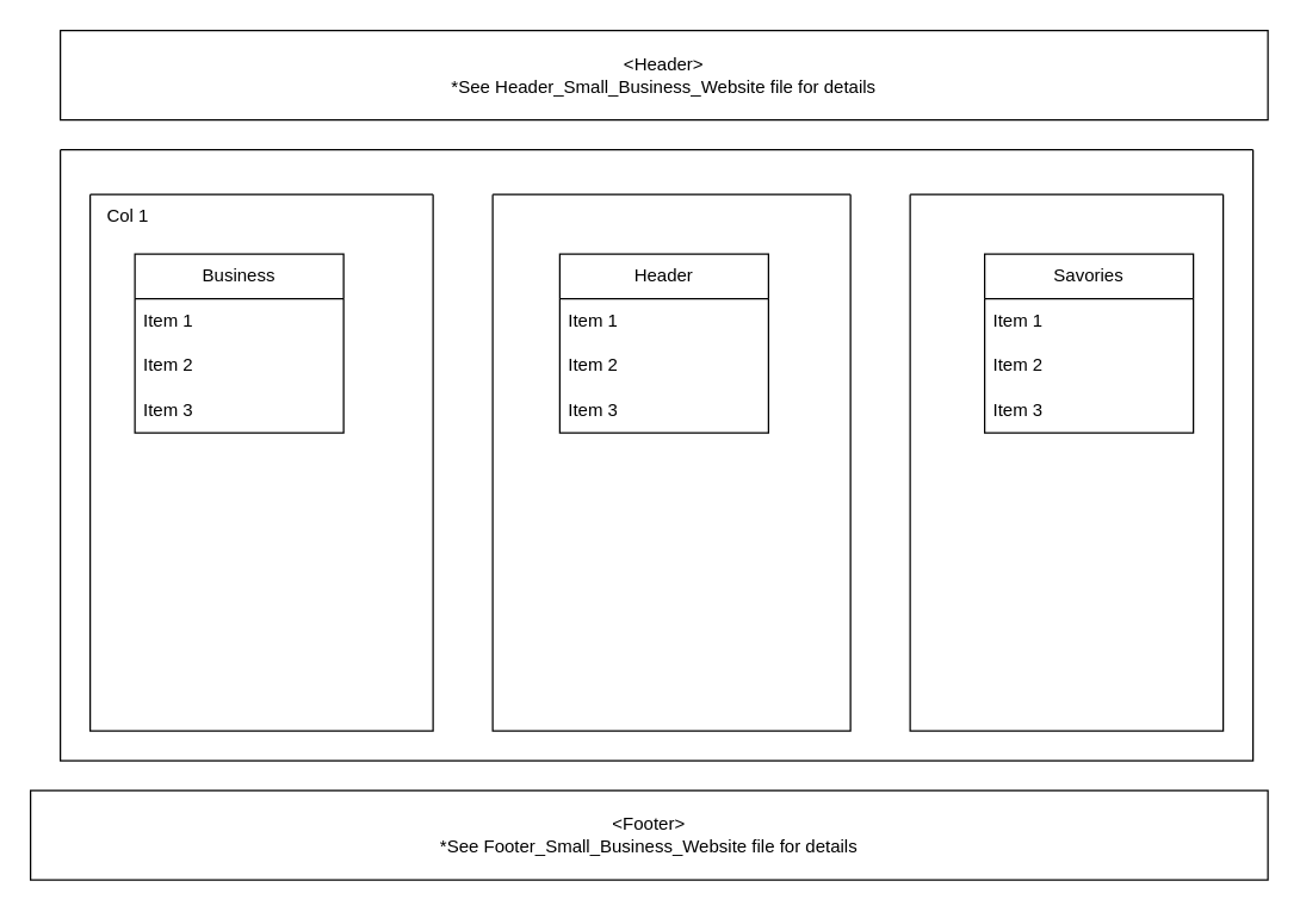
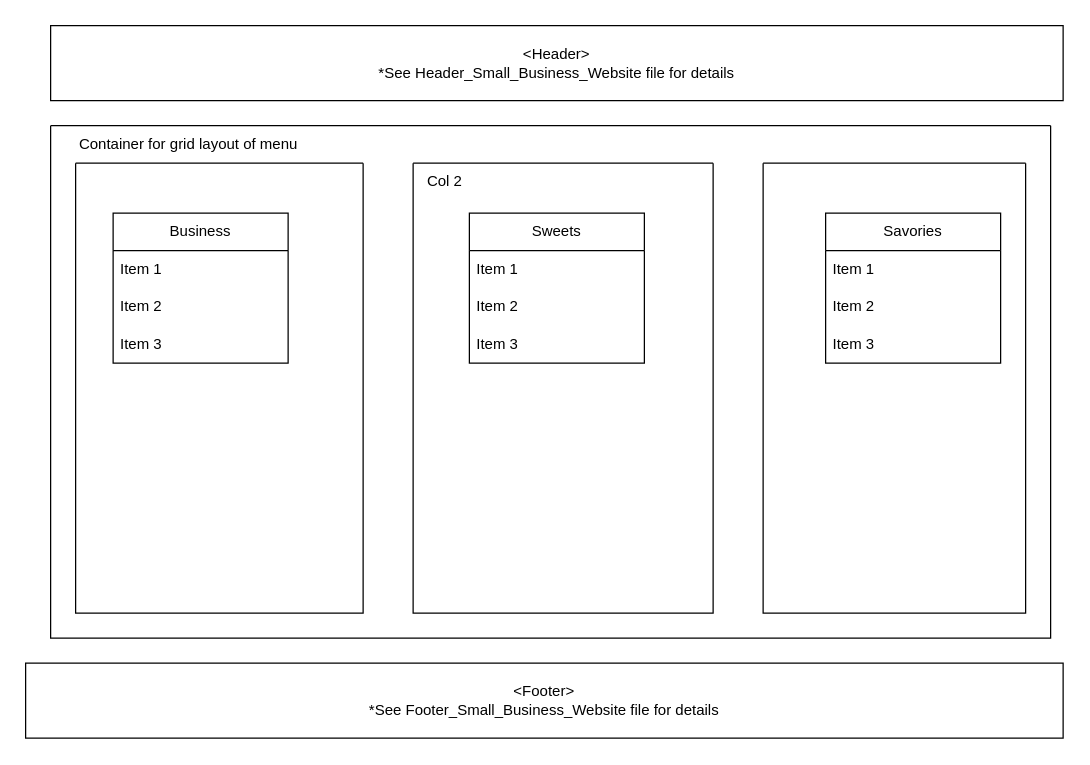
+ <mxCell id="5" value="Container for grid layout of menu" style="text;html=1;align=center;verticalAlign=middle;resizable=0;points=[];autosize=1;strokeColor=none;fillColor=none;" vertex="1" parent="4"><mxGeometry x="10" width="200" height="30" as="geometry" /></mxCell>
- <mxCell id="7" value="Col 1" style="text;html=1;align=center;verticalAlign=middle;resizable=0;points=[];autosize=1;strokeColor=none;fillColor=none;" vertex="1" parent="6"><mxGeometry width="50" height="30" as="geometry" /></mxCell>
+ <mxCell id="13" value="Col 2" style="text;html=1;align=center;verticalAlign=middle;resizable=0;points=[];autosize=1;strokeColor=none;fillColor=none;" vertex="1" parent="12"><mxGeometry width="50" height="30" as="geometry" /></mxCell>
- <mxCell id="14" value="Header" style="swimlane;fontStyle=0;childLayout=stackLayout;horizontal=1;startSize=30;horizontalStack=0;resizeParent=1;resizeParentMax=0;resizeLast=0;collapsible=1;marginBottom=0;whiteSpace=wrap;html=1;" vertex="1" parent="12"><mxGeometry x="45" y="40" width="140" height="120" as="geometry" /></mxCell>
+ <mxCell id="14" value="Sweets" style="swimlane;fontStyle=0;childLayout=stackLayout;horizontal=1;startSize=30;horizontalStack=0;resizeParent=1;resizeParentMax=0;resizeLast=0;collapsible=1;marginBottom=0;whiteSpace=wrap;html=1;" vertex="1" parent="12"><mxGeometry x="45" y="40" width="140" height="120" as="geometry" /></mxCell>
